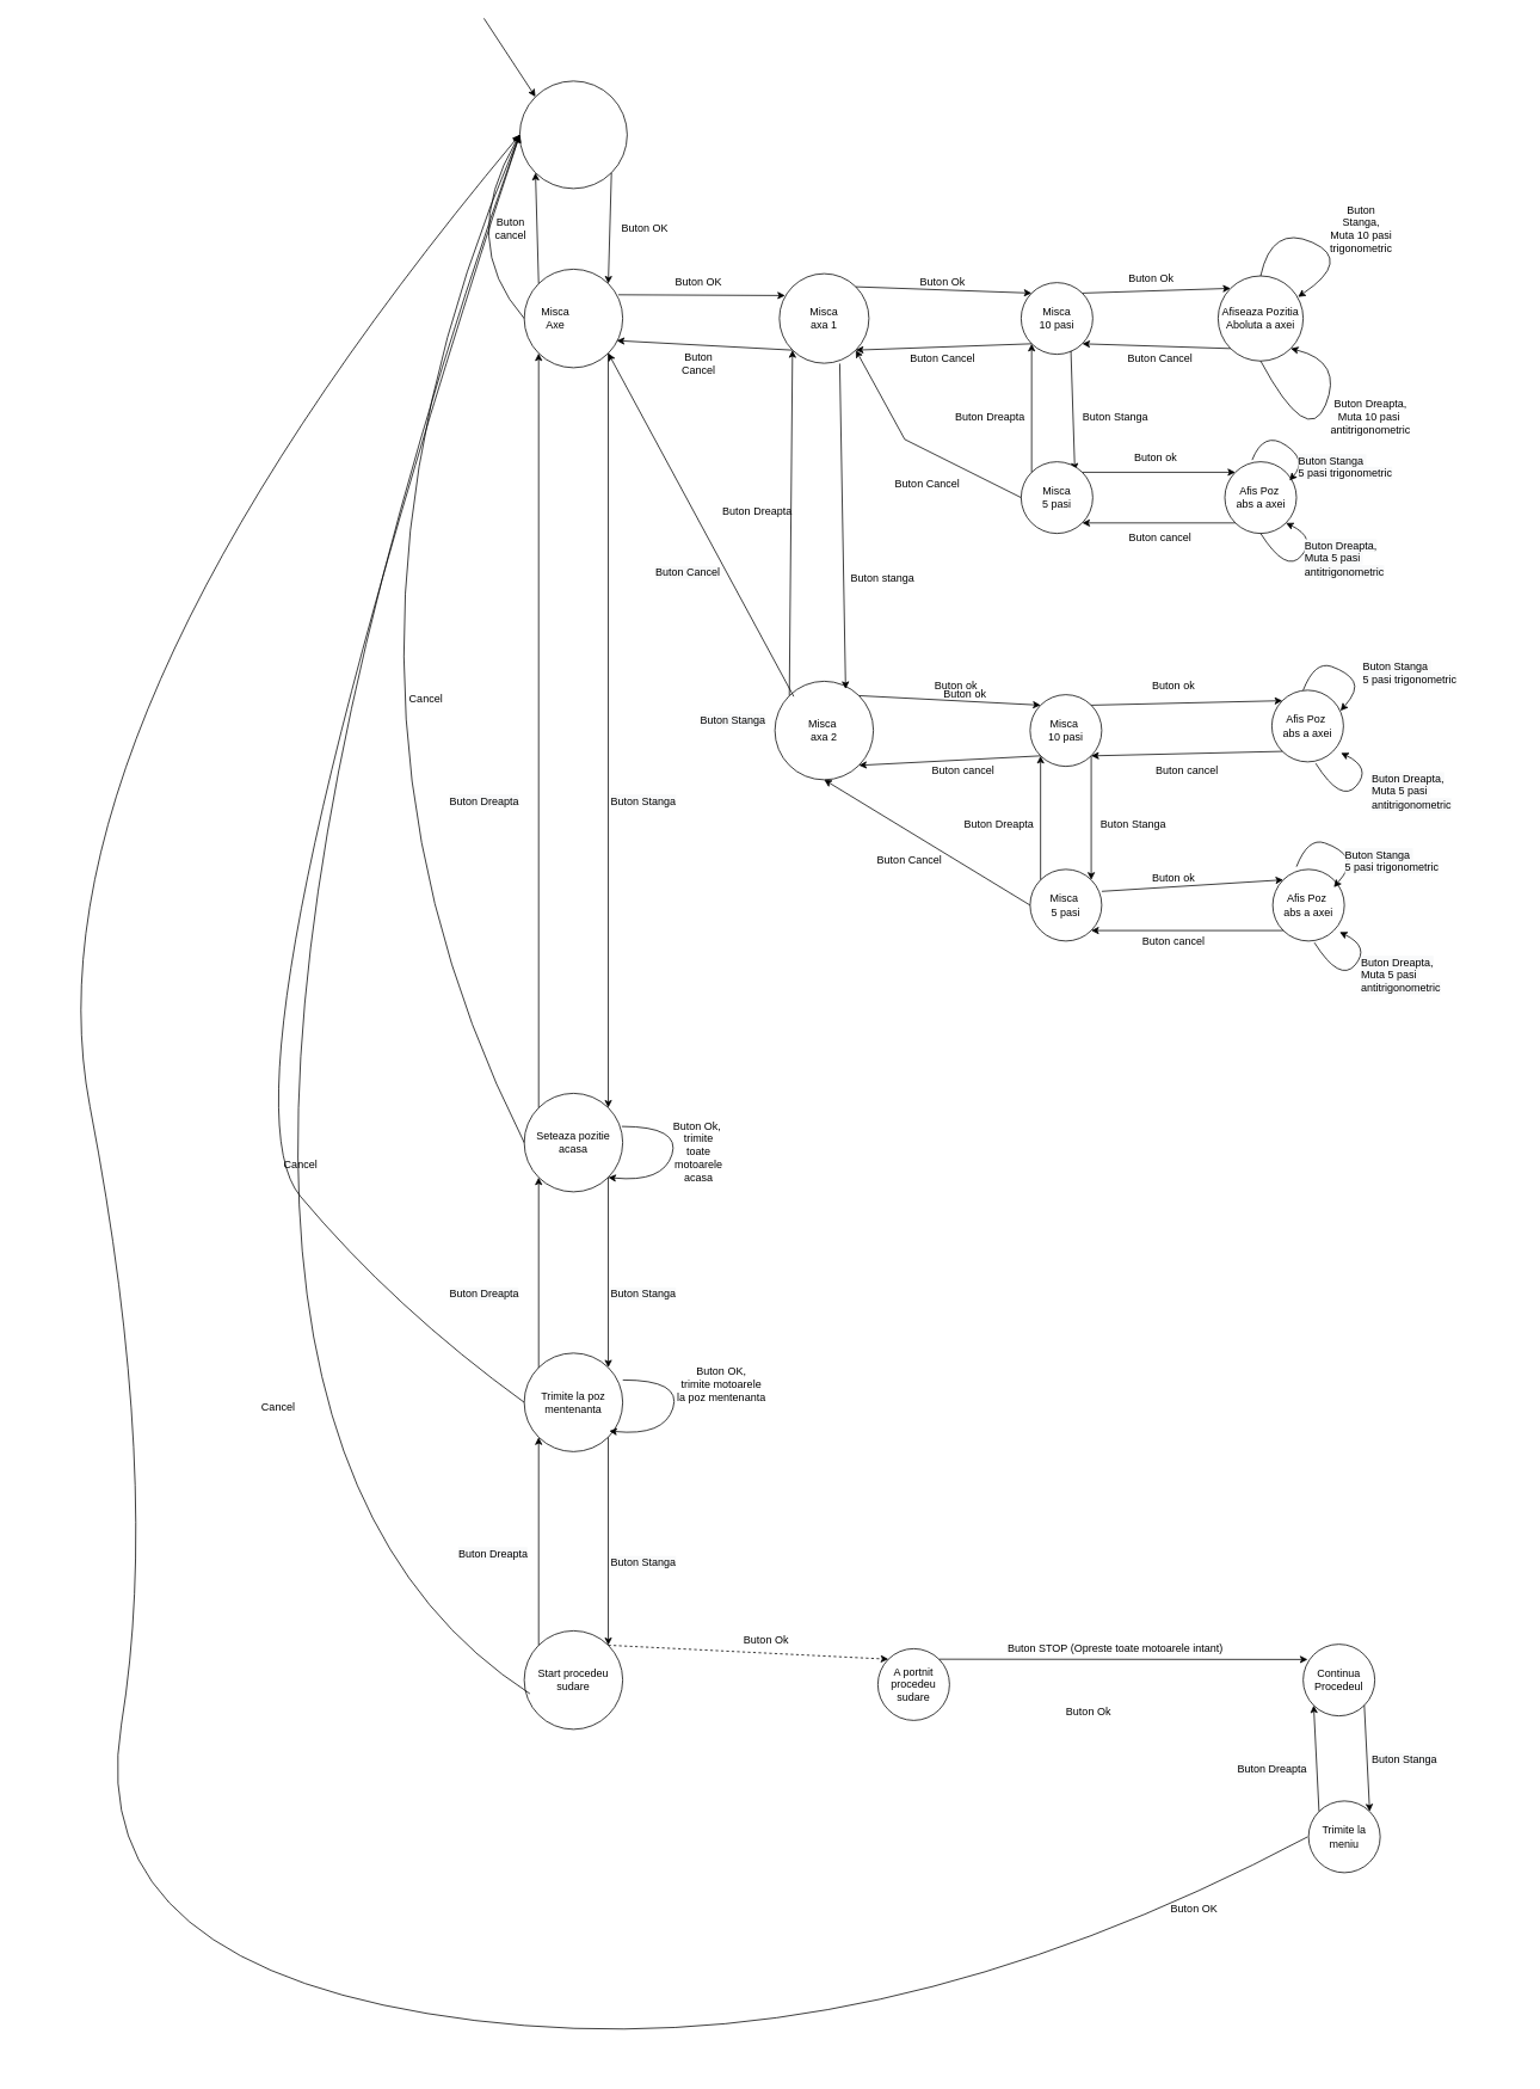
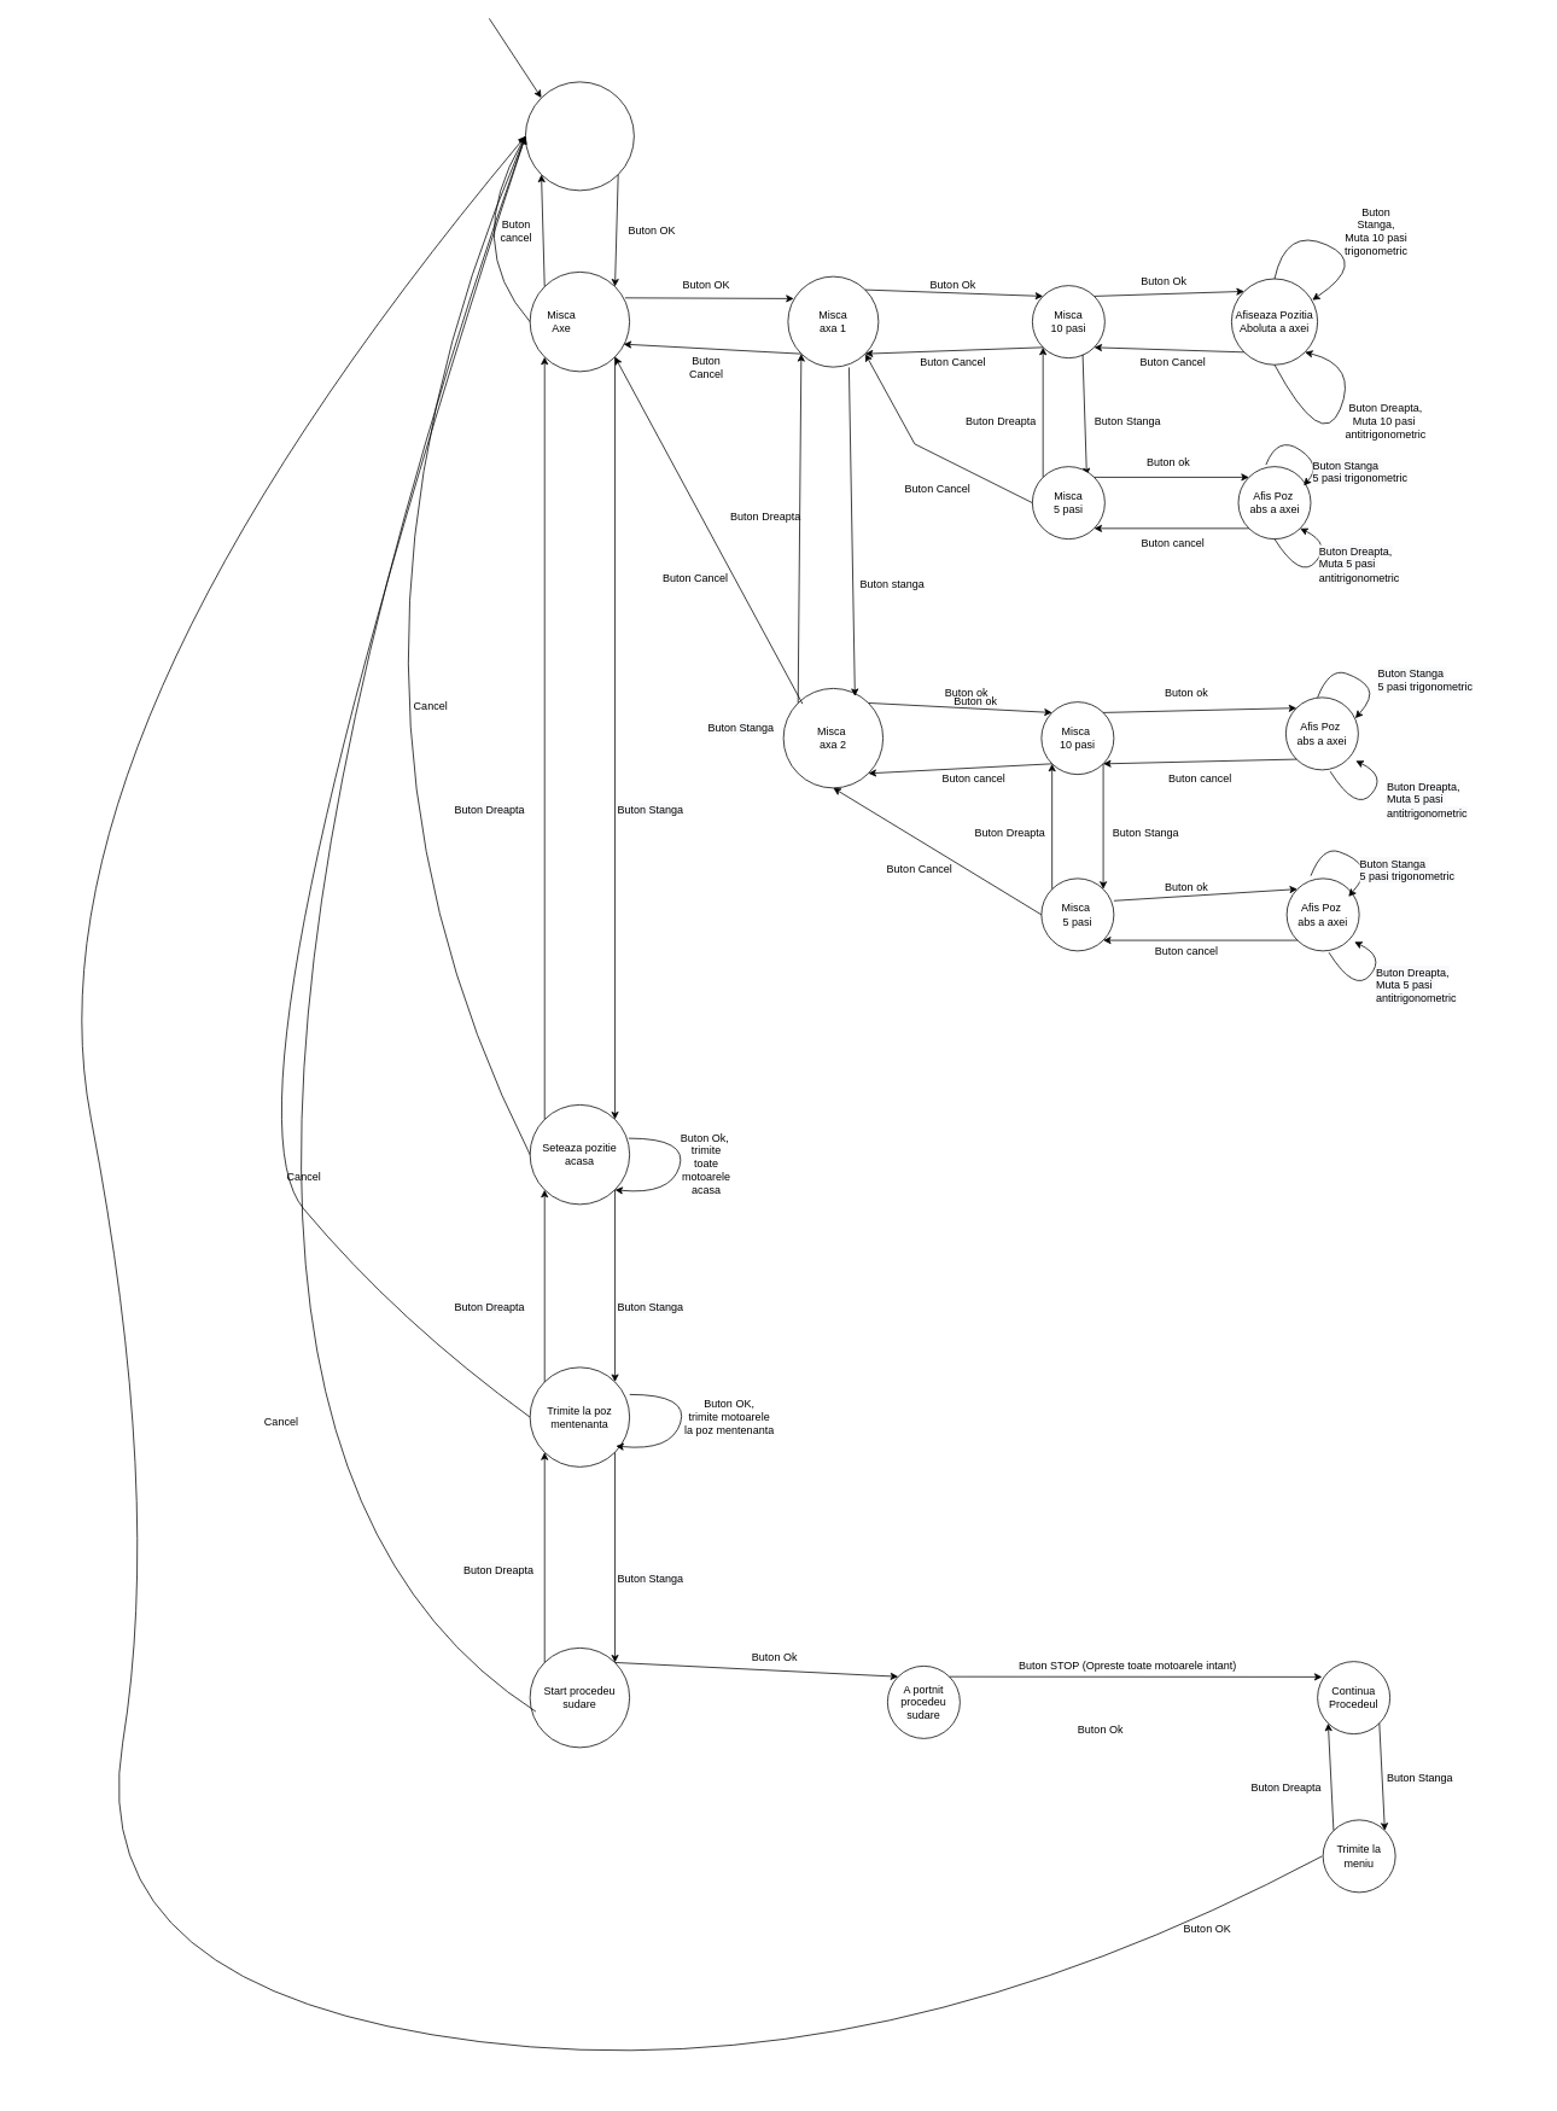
- <mxCell id="97" value="Buton OK,&lt;br&gt;trimite motoarele&lt;br&gt;la poz mentenanta" style="text;html=1;align=center;verticalAlign=middle;resizable=0;points=[];autosize=1;strokeColor=none;fillColor=none;" vertex="1" parent="1"><mxGeometry x="750" y="1520" width="110" height="50" as="geometry" /></mxCell>
+ <mxCell id="97" value="Buton OK,&lt;br&gt;trimite motoarele&lt;br&gt;la poz mentenanta" style="text;html=1;align=center;verticalAlign=middle;resizable=0;points=[];autosize=1;strokeColor=none;fillColor=none;" vertex="1" parent="1"><mxGeometry x="750" y="1540" width="110" height="50" as="geometry" /></mxCell>
- <mxCell id="111" value="" style="endArrow=classic;html=1;rounded=0;exitX=1;exitY=0;exitDx=0;exitDy=0;entryX=0;entryY=0;entryDx=0;entryDy=0;dashed=1;" edge="1" parent="1" source="103" target="110"><mxGeometry width="50" height="50" relative="1" as="geometry"><mxPoint x="1200" y="1610" as="sourcePoint" /><mxPoint x="1250" y="1560" as="targetPoint" /></mxGeometry></mxCell>
+ <mxCell id="111" value="" style="endArrow=classic;html=1;rounded=0;exitX=1;exitY=0;exitDx=0;exitDy=0;entryX=0;entryY=0;entryDx=0;entryDy=0;" edge="1" parent="1" source="103" target="110"><mxGeometry width="50" height="50" relative="1" as="geometry"><mxPoint x="1200" y="1610" as="sourcePoint" /><mxPoint x="1250" y="1560" as="targetPoint" /></mxGeometry></mxCell>
